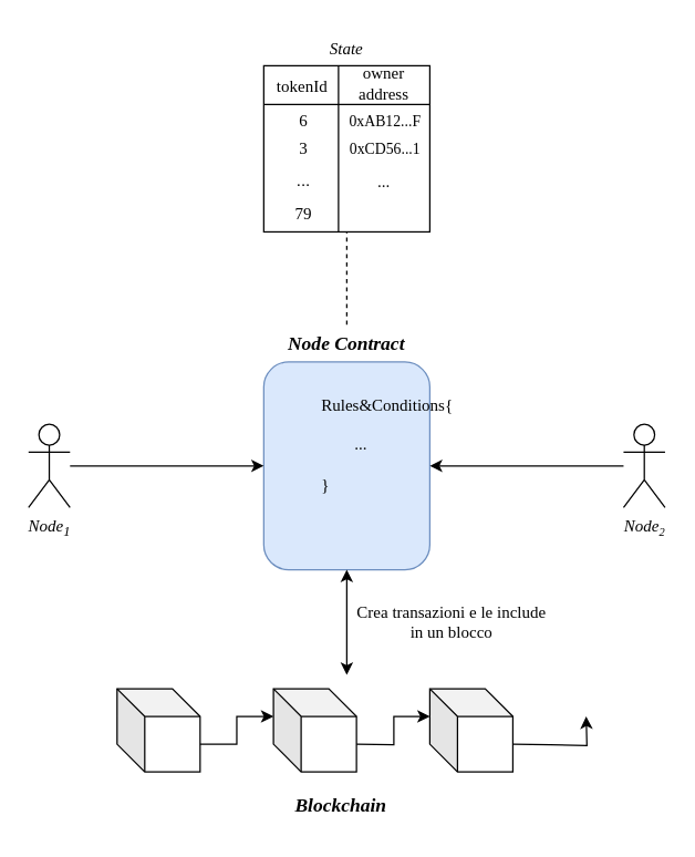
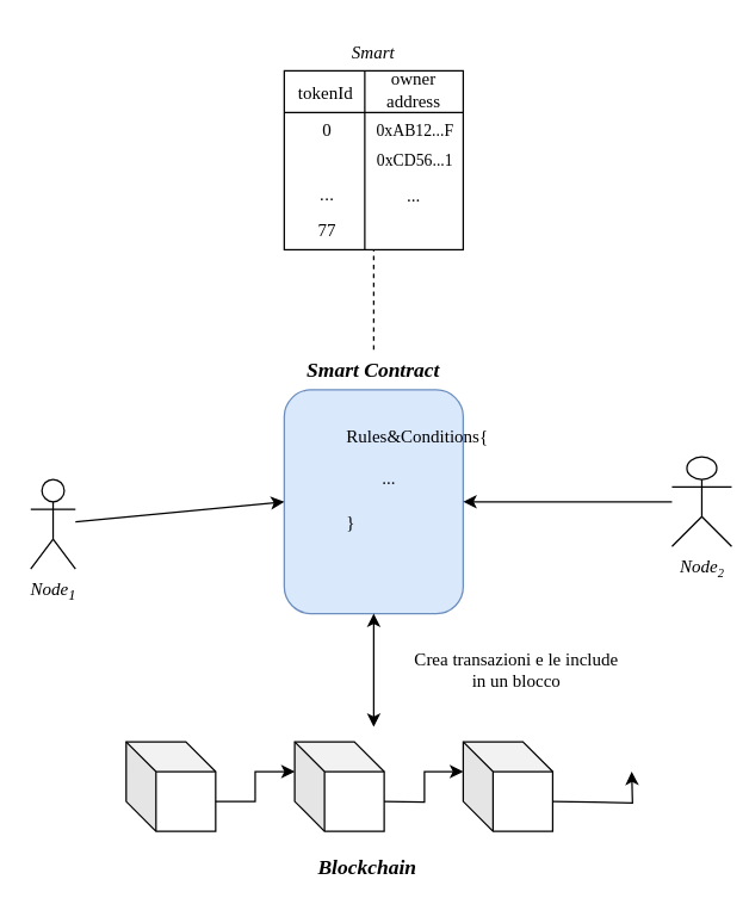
- <mxCell id="9" value="State" style="text;html=1;align=center;verticalAlign=middle;whiteSpace=wrap;rounded=0;fontFamily=Times New Roman;fontStyle=2" vertex="1" parent="1"><mxGeometry x="220" y="20" width="60" height="30" as="geometry" /></mxCell>
+ <mxCell id="9" value="Smart" style="text;html=1;align=center;verticalAlign=middle;whiteSpace=wrap;rounded=0;fontFamily=Times New Roman;fontStyle=2" vertex="1" parent="1"><mxGeometry x="220" y="20" width="60" height="30" as="geometry" /></mxCell>
- <mxCell id="14" value="6" style="text;html=1;align=center;verticalAlign=middle;whiteSpace=wrap;rounded=0;fontFamily=Times New Roman;" vertex="1" parent="1"><mxGeometry x="209" y="77" width="20" height="20" as="geometry" /></mxCell>
+ <mxCell id="14" value="0" style="text;html=1;align=center;verticalAlign=middle;whiteSpace=wrap;rounded=0;fontFamily=Times New Roman;" vertex="1" parent="1"><mxGeometry x="209" y="77" width="20" height="20" as="geometry" /></mxCell>
- <mxCell id="16" value="3" style="text;html=1;align=center;verticalAlign=middle;whiteSpace=wrap;rounded=0;fontFamily=Times New Roman;" vertex="1" parent="1"><mxGeometry x="209" y="97" width="20" height="20" as="geometry" /></mxCell>
- <mxCell id="20" value="79" style="text;html=1;align=center;verticalAlign=middle;whiteSpace=wrap;rounded=0;fontFamily=Times New Roman;" vertex="1" parent="1"><mxGeometry x="209" y="144" width="20" height="20" as="geometry" /></mxCell>
+ <mxCell id="20" value="77" style="text;html=1;align=center;verticalAlign=middle;whiteSpace=wrap;rounded=0;fontFamily=Times New Roman;" vertex="1" parent="1"><mxGeometry x="209" y="144" width="20" height="20" as="geometry" /></mxCell>
- <mxCell id="5" value="Node Contract" style="text;html=1;align=center;verticalAlign=middle;whiteSpace=wrap;rounded=0;fontFamily=Times New Roman;fontStyle=3;fontSize=14;" vertex="1" parent="1"><mxGeometry x="200" y="234" width="100" height="30" as="geometry" /></mxCell>
+ <mxCell id="5" value="Smart Contract" style="text;html=1;align=center;verticalAlign=middle;whiteSpace=wrap;rounded=0;fontFamily=Times New Roman;fontStyle=3;fontSize=14;" vertex="1" parent="1"><mxGeometry x="200" y="234" width="100" height="30" as="geometry" /></mxCell>
- <mxCell id="3" value="&lt;font face=&quot;Times New Roman&quot;&gt;&lt;i&gt;Node&lt;sub&gt;1&lt;/sub&gt;&lt;/i&gt;&lt;/font&gt;" style="shape=umlActor;verticalLabelPosition=bottom;verticalAlign=top;html=1;outlineConnect=0;" vertex="1" parent="1"><mxGeometry x="20" y="306" width="30" height="60" as="geometry" /></mxCell>
+ <mxCell id="3" value="&lt;font face=&quot;Times New Roman&quot;&gt;&lt;i&gt;Node&lt;sub&gt;1&lt;/sub&gt;&lt;/i&gt;&lt;/font&gt;" style="shape=umlActor;verticalLabelPosition=bottom;verticalAlign=top;html=1;outlineConnect=0;" vertex="1" parent="1"><mxGeometry x="20" y="321" width="30" height="60" as="geometry" /></mxCell>
- <mxCell id="2" value="&lt;font face=&quot;Times New Roman&quot;&gt;&lt;i&gt;Node&lt;span style=&quot;font-size: 10px;&quot;&gt;&lt;sub&gt;2&lt;/sub&gt;&lt;/span&gt;&lt;/i&gt;&lt;/font&gt;" style="shape=umlActor;verticalLabelPosition=bottom;verticalAlign=top;html=1;outlineConnect=0;" vertex="1" parent="1"><mxGeometry x="450" y="306" width="30" height="60" as="geometry" /></mxCell>
+ <mxCell id="2" value="&lt;font face=&quot;Times New Roman&quot;&gt;&lt;i&gt;Node&lt;span style=&quot;font-size: 10px;&quot;&gt;&lt;sub&gt;2&lt;/sub&gt;&lt;/span&gt;&lt;/i&gt;&lt;/font&gt;" style="shape=umlActor;verticalLabelPosition=bottom;verticalAlign=top;html=1;outlineConnect=0;" vertex="1" parent="1"><mxGeometry x="450" y="306" width="40" height="60" as="geometry" /></mxCell>
- <mxCell id="22" value="Crea transazioni e le include in un blocco" style="text;html=1;align=center;verticalAlign=middle;whiteSpace=wrap;rounded=0;fontFamily=Times New Roman;" vertex="1" parent="1"><mxGeometry x="256" y="434" width="140" height="30" as="geometry" /></mxCell>
+ <mxCell id="22" value="Crea transazioni e le include in un blocco" style="text;html=1;align=center;verticalAlign=middle;whiteSpace=wrap;rounded=0;fontFamily=Times New Roman;" vertex="1" parent="1"><mxGeometry x="276" y="434" width="140" height="30" as="geometry" /></mxCell>
